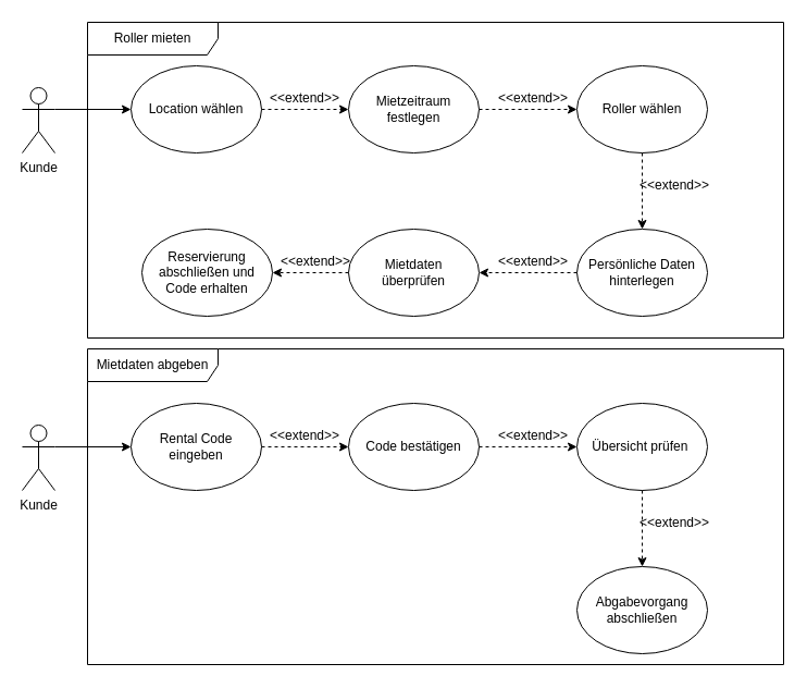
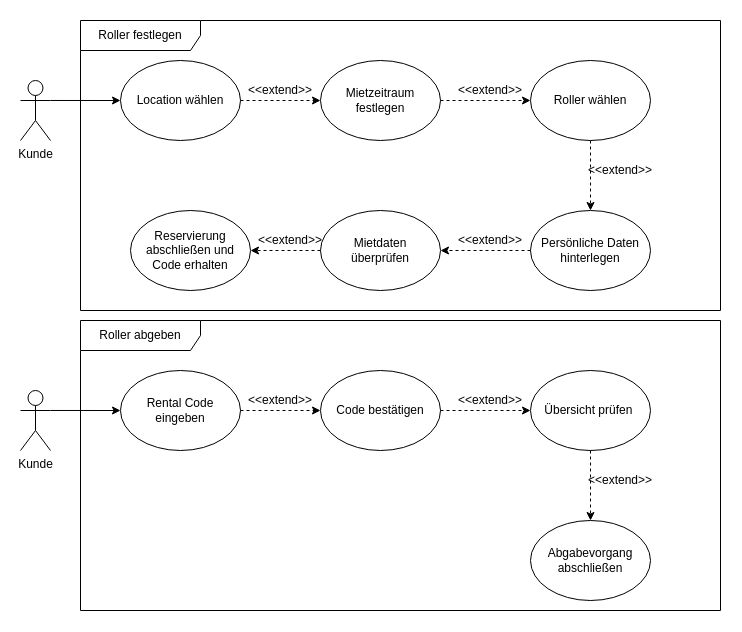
- <mxCell id="32" value="Roller mieten" style="shape=umlFrame;whiteSpace=wrap;html=1;width=120;height=30;" parent="1" vertex="1"><mxGeometry x="80" width="640" height="290" as="geometry" y="20" /></mxCell>
+ <mxCell id="32" value="Roller festlegen" style="shape=umlFrame;whiteSpace=wrap;html=1;width=120;height=30;" parent="1" vertex="1"><mxGeometry x="80" width="640" height="290" as="geometry" y="20" /></mxCell>
- <mxCell id="33" value="Mietdaten abgeben" style="shape=umlFrame;whiteSpace=wrap;html=1;width=120;height=30;" parent="1" vertex="1"><mxGeometry x="80" y="320" width="640" height="290" as="geometry" /></mxCell>
+ <mxCell id="33" value="Roller abgeben" style="shape=umlFrame;whiteSpace=wrap;html=1;width=120;height=30;" parent="1" vertex="1"><mxGeometry x="80" y="320" width="640" height="290" as="geometry" /></mxCell>
